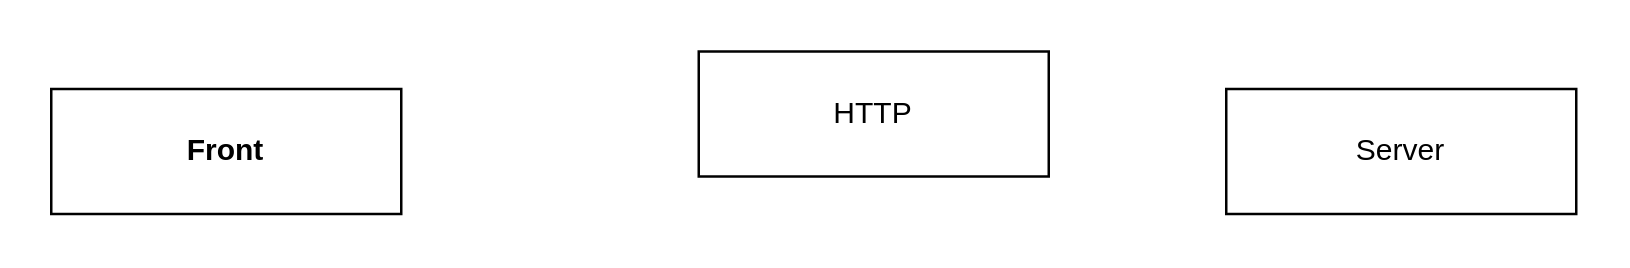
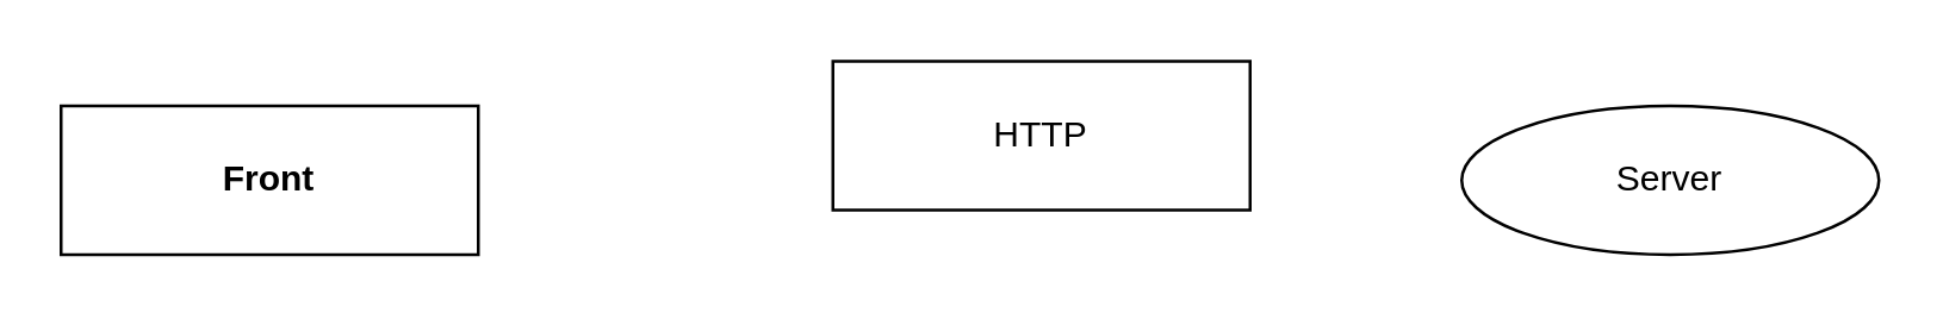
- <mxCell id="4" value="Server" style="rounded=0;whiteSpace=wrap;html=1;" vertex="1" parent="1"><mxGeometry x="490" y="35" width="140" height="50" as="geometry" /></mxCell>
+ <mxCell id="4" value="Server" style="ellipse;whiteSpace=wrap;html=1;" vertex="1" parent="1"><mxGeometry x="490" y="35" width="140" height="50" as="geometry" /></mxCell>
